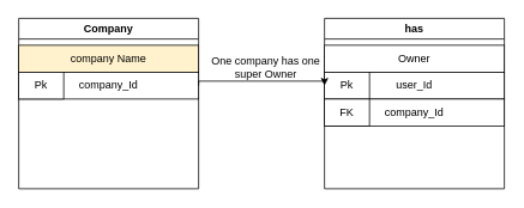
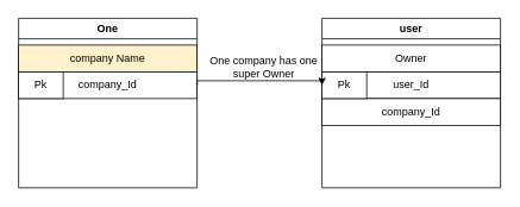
- <mxCell id="2" value="Company" style="swimlane;" vertex="1" parent="1"><mxGeometry x="20" y="20" width="200" height="190" as="geometry" /></mxCell>
+ <mxCell id="2" value="One" style="swimlane;" vertex="1" parent="1"><mxGeometry x="20" y="20" width="200" height="190" as="geometry" /></mxCell>
- <mxCell id="6" value="has" style="swimlane;" vertex="1" parent="1"><mxGeometry x="360" y="20" width="200" height="190" as="geometry" /></mxCell>
+ <mxCell id="6" value="user" style="swimlane;" vertex="1" parent="1"><mxGeometry x="360" y="20" width="200" height="190" as="geometry" /></mxCell>
- <mxCell id="11" value="FK" style="rounded=0;whiteSpace=wrap;html=1;" vertex="1" parent="6"><mxGeometry y="90" width="50" height="30" as="geometry" /></mxCell>
